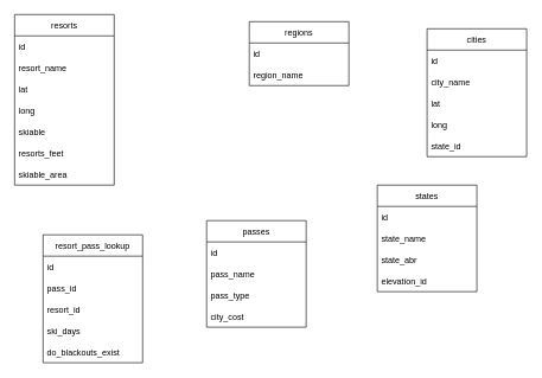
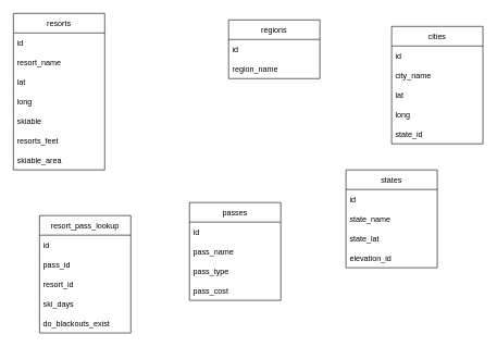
- <mxCell id="27" value="state_abr" style="text;strokeColor=none;fillColor=none;align=left;verticalAlign=middle;spacingLeft=4;spacingRight=4;overflow=hidden;points=[[0,0.5],[1,0.5]];portConstraint=eastwest;rotatable=0;" vertex="1" parent="24"><mxGeometry y="90" width="140" height="30" as="geometry" /></mxCell>
+ <mxCell id="27" value="state_lat" style="text;strokeColor=none;fillColor=none;align=left;verticalAlign=middle;spacingLeft=4;spacingRight=4;overflow=hidden;points=[[0,0.5],[1,0.5]];portConstraint=eastwest;rotatable=0;" vertex="1" parent="24"><mxGeometry y="90" width="140" height="30" as="geometry" /></mxCell>
- <mxCell id="6" value="city_cost" style="text;strokeColor=none;fillColor=none;align=left;verticalAlign=middle;spacingLeft=4;spacingRight=4;overflow=hidden;points=[[0,0.5],[1,0.5]];portConstraint=eastwest;rotatable=0;" vertex="1" parent="2"><mxGeometry y="120" width="140" height="30" as="geometry" /></mxCell>
+ <mxCell id="6" value="pass_cost" style="text;strokeColor=none;fillColor=none;align=left;verticalAlign=middle;spacingLeft=4;spacingRight=4;overflow=hidden;points=[[0,0.5],[1,0.5]];portConstraint=eastwest;rotatable=0;" vertex="1" parent="2"><mxGeometry y="120" width="140" height="30" as="geometry" /></mxCell>
